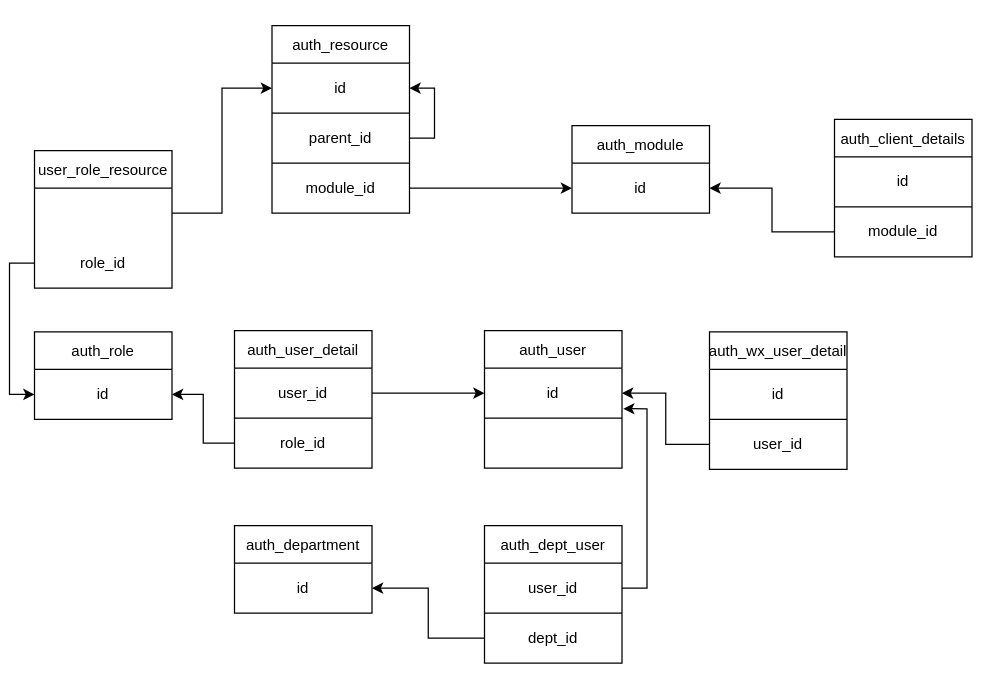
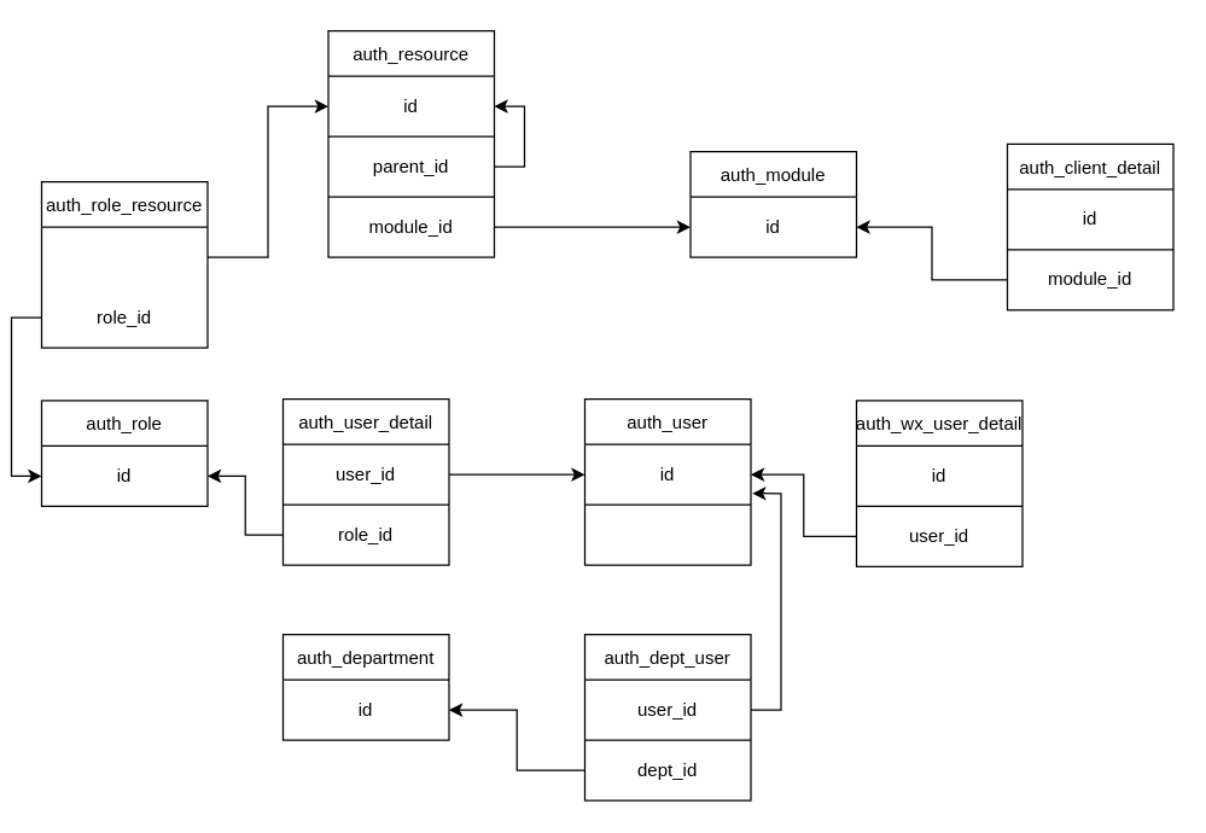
- <mxCell id="3" value="auth_client_details" style="shape=table;startSize=30;container=1;collapsible=0;childLayout=tableLayout;" vertex="1" parent="1"><mxGeometry x="660" y="95" width="110" height="110" as="geometry" /></mxCell>
+ <mxCell id="3" value="auth_client_detail" style="shape=table;startSize=30;container=1;collapsible=0;childLayout=tableLayout;" vertex="1" parent="1"><mxGeometry x="660" y="95" width="110" height="110" as="geometry" /></mxCell>
- <mxCell id="39" value="user_role_resource" style="shape=table;startSize=30;container=1;collapsible=0;childLayout=tableLayout;" vertex="1" parent="1"><mxGeometry x="20" y="120" width="110" height="110" as="geometry" /></mxCell>
+ <mxCell id="39" value="auth_role_resource" style="shape=table;startSize=30;container=1;collapsible=0;childLayout=tableLayout;" vertex="1" parent="1"><mxGeometry x="20" y="120" width="110" height="110" as="geometry" /></mxCell>
